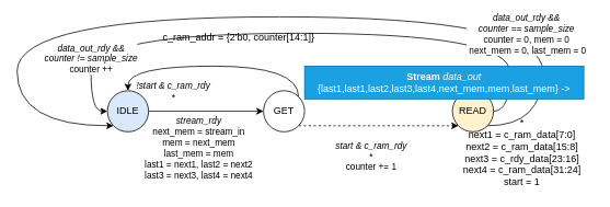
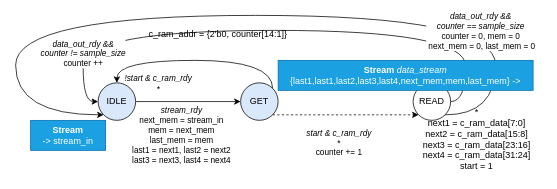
- <mxCell id="16" value="&lt;b&gt;Stream &lt;/b&gt;&lt;i&gt;data_out&lt;/i&gt;&lt;br&gt;{last1,last1,last2,last3,last4,next_mem,mem,last_mem} -&amp;gt;" style="rounded=0;whiteSpace=wrap;html=1;fillColor=#1ba1e2;fontColor=#ffffff;strokeColor=#006EAF;" vertex="1" parent="1"><mxGeometry x="370" y="79.97" width="340" height="40" as="geometry" /></mxCell>
+ <mxCell id="16" value="&lt;b&gt;Stream &lt;/b&gt;&lt;i&gt;data_stream&lt;/i&gt;&lt;br&gt;{last1,last1,last2,last3,last4,next_mem,mem,last_mem} -&amp;gt;" style="rounded=0;whiteSpace=wrap;html=1;fillColor=#1ba1e2;fontColor=#ffffff;strokeColor=#006EAF;" vertex="1" parent="1"><mxGeometry x="370" y="79.97" width="340" height="40" as="geometry" /></mxCell>
- <mxCell id="9" value="GET" style="ellipse;whiteSpace=wrap;html=1;" vertex="1" parent="1"><mxGeometry x="320" y="109.94" width="50" height="50" as="geometry" /></mxCell>
+ <mxCell id="9" value="GET" style="ellipse;whiteSpace=wrap;html=1;fillColor=#dae8fc;" vertex="1" parent="1"><mxGeometry x="320" y="109.94" width="50" height="50" as="geometry" /></mxCell>
- <mxCell id="14" value="READ" style="ellipse;whiteSpace=wrap;html=1;fillColor=#fff2cc;" vertex="1" parent="1"><mxGeometry x="550" y="109.94" width="50" height="50" as="geometry" /></mxCell>
+ <mxCell id="14" value="READ" style="ellipse;whiteSpace=wrap;html=1;" vertex="1" parent="1"><mxGeometry x="550" y="109.94" width="50" height="50" as="geometry" /></mxCell>
+ <mxCell id="15" value="&lt;b&gt;Stream&lt;br&gt;&lt;/b&gt;-&amp;gt; stream_in" style="rounded=0;whiteSpace=wrap;html=1;fillColor=#1ba1e2;fontColor=#ffffff;strokeColor=#006EAF;" vertex="1" parent="1"><mxGeometry x="40" y="159.97" width="100" height="40" as="geometry" /></mxCell>
- <mxCell id="18" value="*&#10;next1 = c_ram_data[7:0]&#10;next2 = c_ram_data[15:8]&#10;next3 = c_rdy_data[23:16]&#10;next4 = c_ram_data[31:24]&#10;start = 1" style="text;html=1;align=center;verticalAlign=middle;whiteSpace=wrap;rounded=0;" vertex="1" parent="1"><mxGeometry x="550" y="140" width="170" height="90" as="geometry" /></mxCell>
+ <mxCell id="18" value="*&#10;next1 = c_ram_data[7:0]&#10;next2 = c_ram_data[15:8]&#10;next3 = c_ram_data[23:16]&#10;next4 = c_ram_data[31:24]&#10;start = 1" style="text;html=1;align=center;verticalAlign=middle;whiteSpace=wrap;rounded=0;" vertex="1" parent="1"><mxGeometry x="550" y="140" width="170" height="90" as="geometry" /></mxCell>
